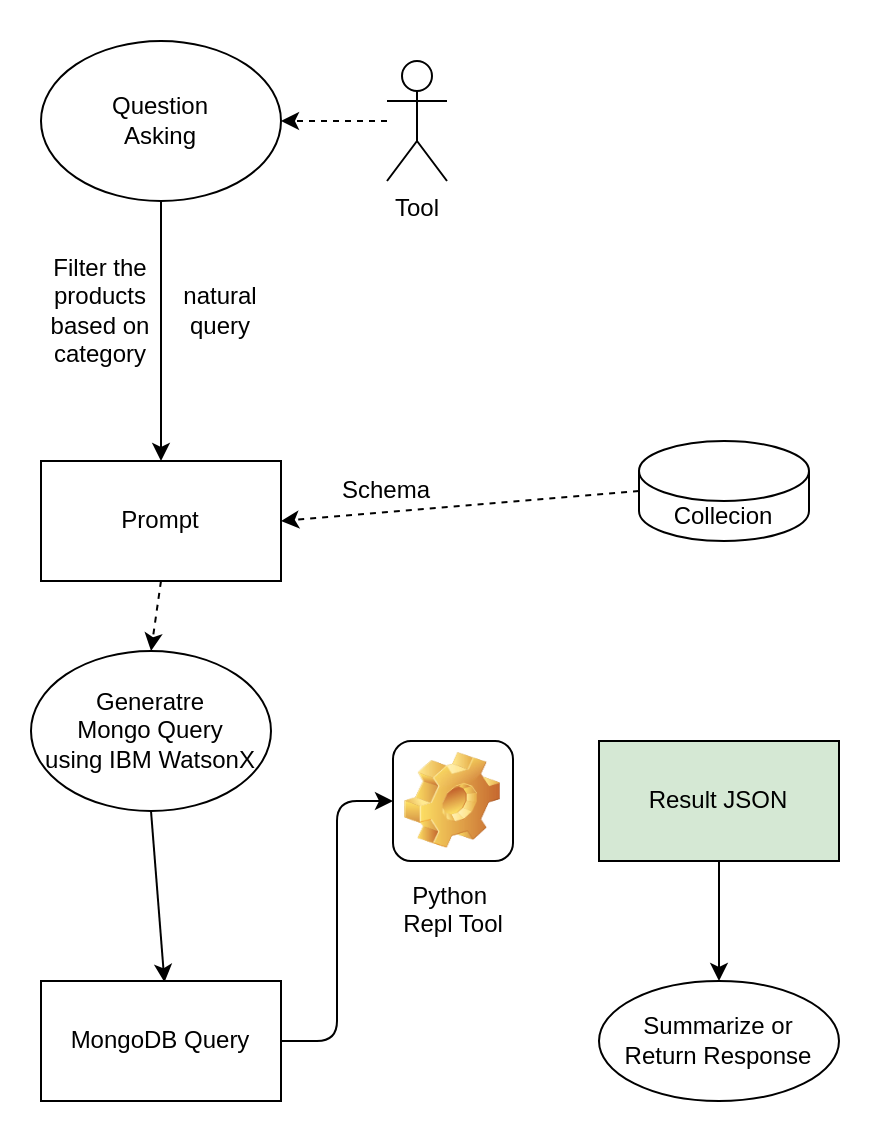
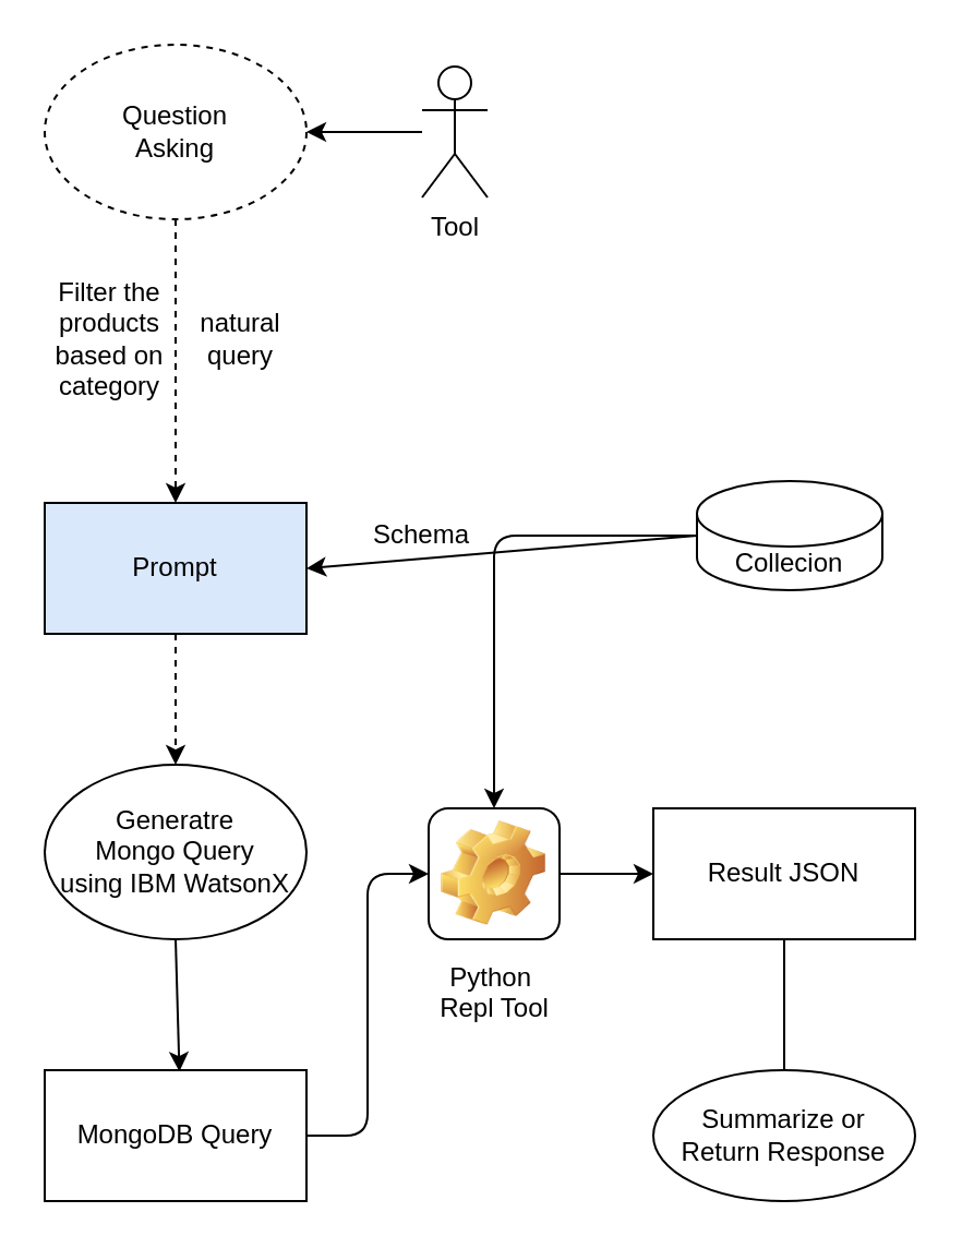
- <mxCell id="12" value="Question&lt;div&gt;Asking&lt;/div&gt;" style="ellipse;whiteSpace=wrap;html=1;" parent="1" vertex="1"><mxGeometry x="20" y="20" width="120" height="80" as="geometry" /></mxCell>
+ <mxCell id="12" value="Question&lt;div&gt;Asking&lt;/div&gt;" style="ellipse;whiteSpace=wrap;html=1;dashed=1;" parent="1" vertex="1"><mxGeometry x="20" y="20" width="120" height="80" as="geometry" /></mxCell>
- <mxCell id="7" value="" style="edgeStyle=none;html=1;dashed=1;" parent="1" source="8" target="12" edge="1"><mxGeometry relative="1" as="geometry" /></mxCell>
+ <mxCell id="7" value="" style="edgeStyle=none;html=1;" parent="1" source="8" target="12" edge="1"><mxGeometry relative="1" as="geometry" /></mxCell>
- <mxCell id="11" style="edgeStyle=none;html=1;exitX=0.5;exitY=1;exitDx=0;exitDy=0;entryX=0.5;entryY=0;entryDx=0;entryDy=0;" parent="1" source="12" target="3" edge="1"><mxGeometry relative="1" as="geometry" /></mxCell>
+ <mxCell id="11" style="edgeStyle=none;html=1;exitX=0.5;exitY=1;exitDx=0;exitDy=0;entryX=0.5;entryY=0;entryDx=0;entryDy=0;dashed=1;" parent="1" source="12" target="3" edge="1"><mxGeometry relative="1" as="geometry" /></mxCell>
- <mxCell id="4" style="edgeStyle=none;html=1;exitX=0;exitY=0.5;exitDx=0;exitDy=0;exitPerimeter=0;entryX=1;entryY=0.5;entryDx=0;entryDy=0;dashed=1;" parent="1" source="6" target="3" edge="1"><mxGeometry relative="1" as="geometry" /></mxCell>
+ <mxCell id="4" style="edgeStyle=none;html=1;exitX=0;exitY=0.5;exitDx=0;exitDy=0;exitPerimeter=0;entryX=1;entryY=0.5;entryDx=0;entryDy=0;" parent="1" source="6" target="3" edge="1"><mxGeometry relative="1" as="geometry" /></mxCell>
- <mxCell id="3" value="Prompt" style="rounded=0;whiteSpace=wrap;html=1;container=0;" parent="1" vertex="1"><mxGeometry x="20" y="230" width="120" height="60" as="geometry" /></mxCell>
+ <mxCell id="3" value="Prompt" style="rounded=0;whiteSpace=wrap;html=1;container=0;fillColor=#dae8fc;" parent="1" vertex="1"><mxGeometry x="20" y="230" width="120" height="60" as="geometry" /></mxCell>
+ <mxCell id="5" style="edgeStyle=orthogonalEdgeStyle;html=1;exitX=0;exitY=0.5;exitDx=0;exitDy=0;exitPerimeter=0;entryX=0.5;entryY=0;entryDx=0;entryDy=0;" edge="1" parent="1" source="6" target="21"><mxGeometry relative="1" as="geometry" /></mxCell>
- <mxCell id="9" value="Generatre&lt;div&gt;Mongo Query&lt;/div&gt;&lt;div&gt;using IBM WatsonX&lt;/div&gt;" style="ellipse;whiteSpace=wrap;html=1;container=0;" parent="1" vertex="1"><mxGeometry x="15" y="325" width="120" height="80" as="geometry" /></mxCell>
+ <mxCell id="9" value="Generatre&lt;div&gt;Mongo Query&lt;/div&gt;&lt;div&gt;using IBM WatsonX&lt;/div&gt;" style="ellipse;whiteSpace=wrap;html=1;container=0;" parent="1" vertex="1"><mxGeometry x="20" y="350" width="120" height="80" as="geometry" /></mxCell>
+ <mxCell id="20" style="edgeStyle=none;html=1;exitX=1;exitY=0.5;exitDx=0;exitDy=0;entryX=0;entryY=0.5;entryDx=0;entryDy=0;" edge="1" parent="1" source="21" target="17"><mxGeometry relative="1" as="geometry" /></mxCell>
- <mxCell id="17" value="Result JSON" style="rounded=0;whiteSpace=wrap;html=1;fillColor=#d5e8d4;" parent="1" vertex="1"><mxGeometry x="299" y="370" width="120" height="60" as="geometry" /></mxCell>
+ <mxCell id="17" value="Result JSON" style="rounded=0;whiteSpace=wrap;html=1;" parent="1" vertex="1"><mxGeometry x="299" y="370" width="120" height="60" as="geometry" /></mxCell>
- <mxCell id="16" value="" style="edgeStyle=none;html=1;" parent="1" source="17" target="19" edge="1"><mxGeometry relative="1" as="geometry" /></mxCell>
+ <mxCell id="16" value="" style="edgeStyle=none;html=1;endArrow=none;" parent="1" source="17" target="19" edge="1"><mxGeometry relative="1" as="geometry" /></mxCell>
